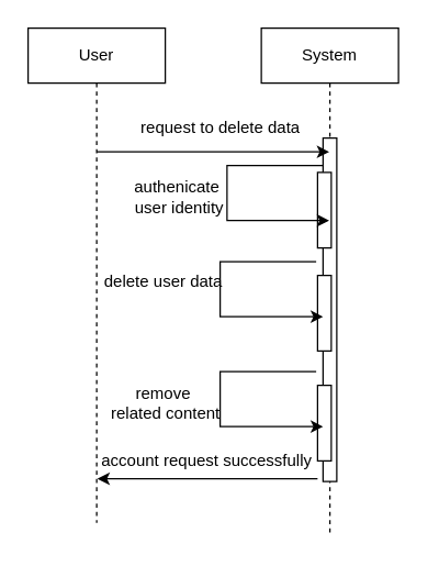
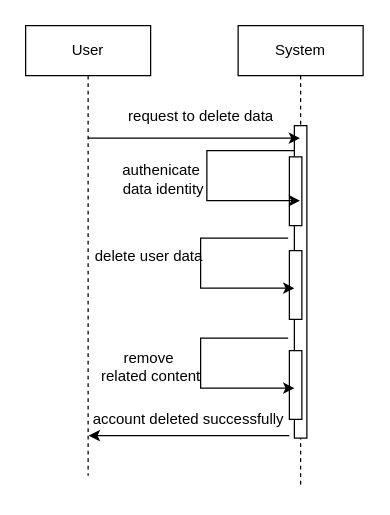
- <mxCell id="13" value="authenicate&amp;nbsp;&lt;div&gt;user identity&lt;/div&gt;" style="text;html=1;align=center;verticalAlign=middle;resizable=0;points=[];autosize=1;strokeColor=none;fillColor=none;" vertex="1" parent="1"><mxGeometry x="85" y="123" width="90" height="40" as="geometry" /></mxCell>
+ <mxCell id="13" value="authenicate&amp;nbsp;&lt;div&gt;data identity&lt;/div&gt;" style="text;html=1;align=center;verticalAlign=middle;resizable=0;points=[];autosize=1;strokeColor=none;fillColor=none;" vertex="1" parent="1"><mxGeometry x="85" y="123" width="90" height="40" as="geometry" /></mxCell>
- <mxCell id="17" value="account request successfully" style="text;html=1;align=center;verticalAlign=middle;resizable=0;points=[];autosize=1;strokeColor=none;fillColor=none;" vertex="1" parent="1"><mxGeometry x="65" y="320" width="170" height="30" as="geometry" /></mxCell>
+ <mxCell id="17" value="account deleted successfully" style="text;html=1;align=center;verticalAlign=middle;resizable=0;points=[];autosize=1;strokeColor=none;fillColor=none;" vertex="1" parent="1"><mxGeometry x="65" y="320" width="170" height="30" as="geometry" /></mxCell>
